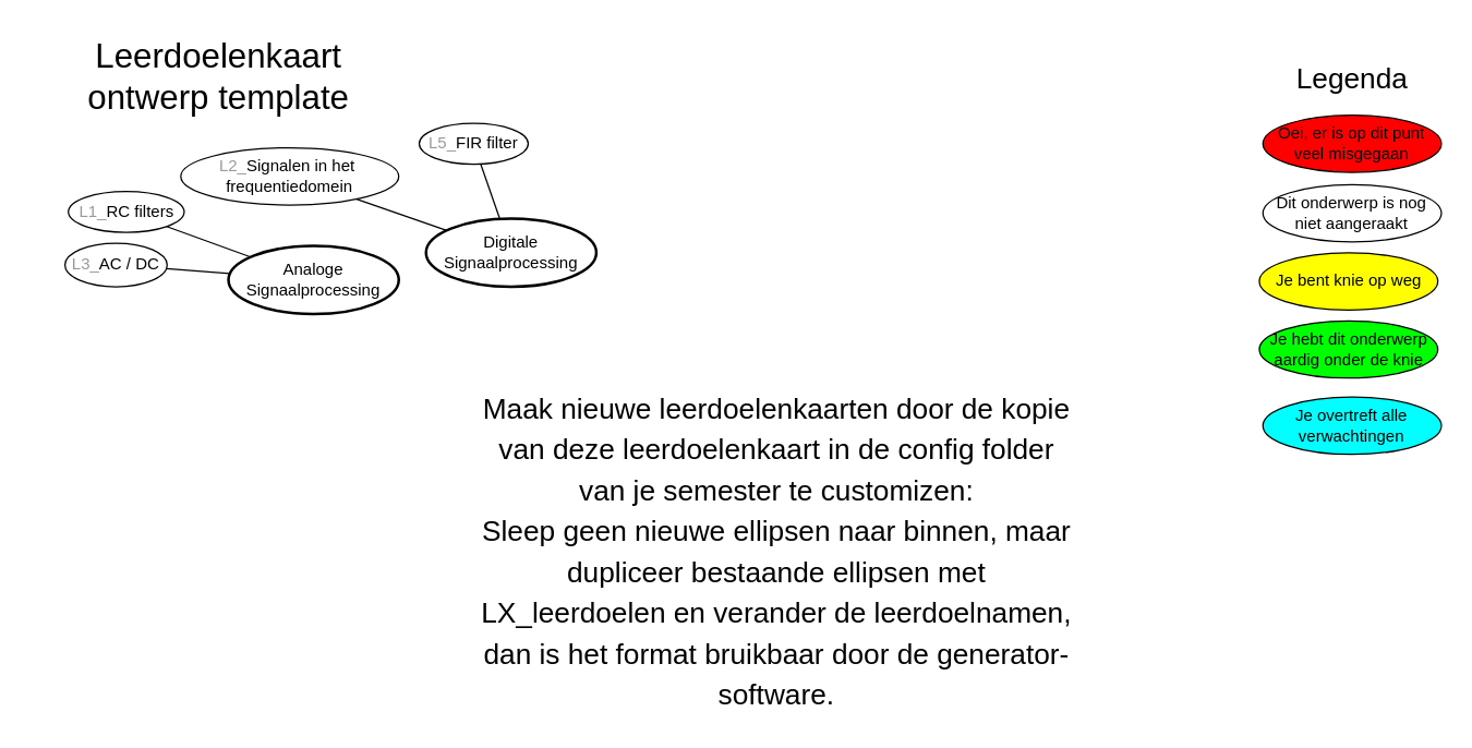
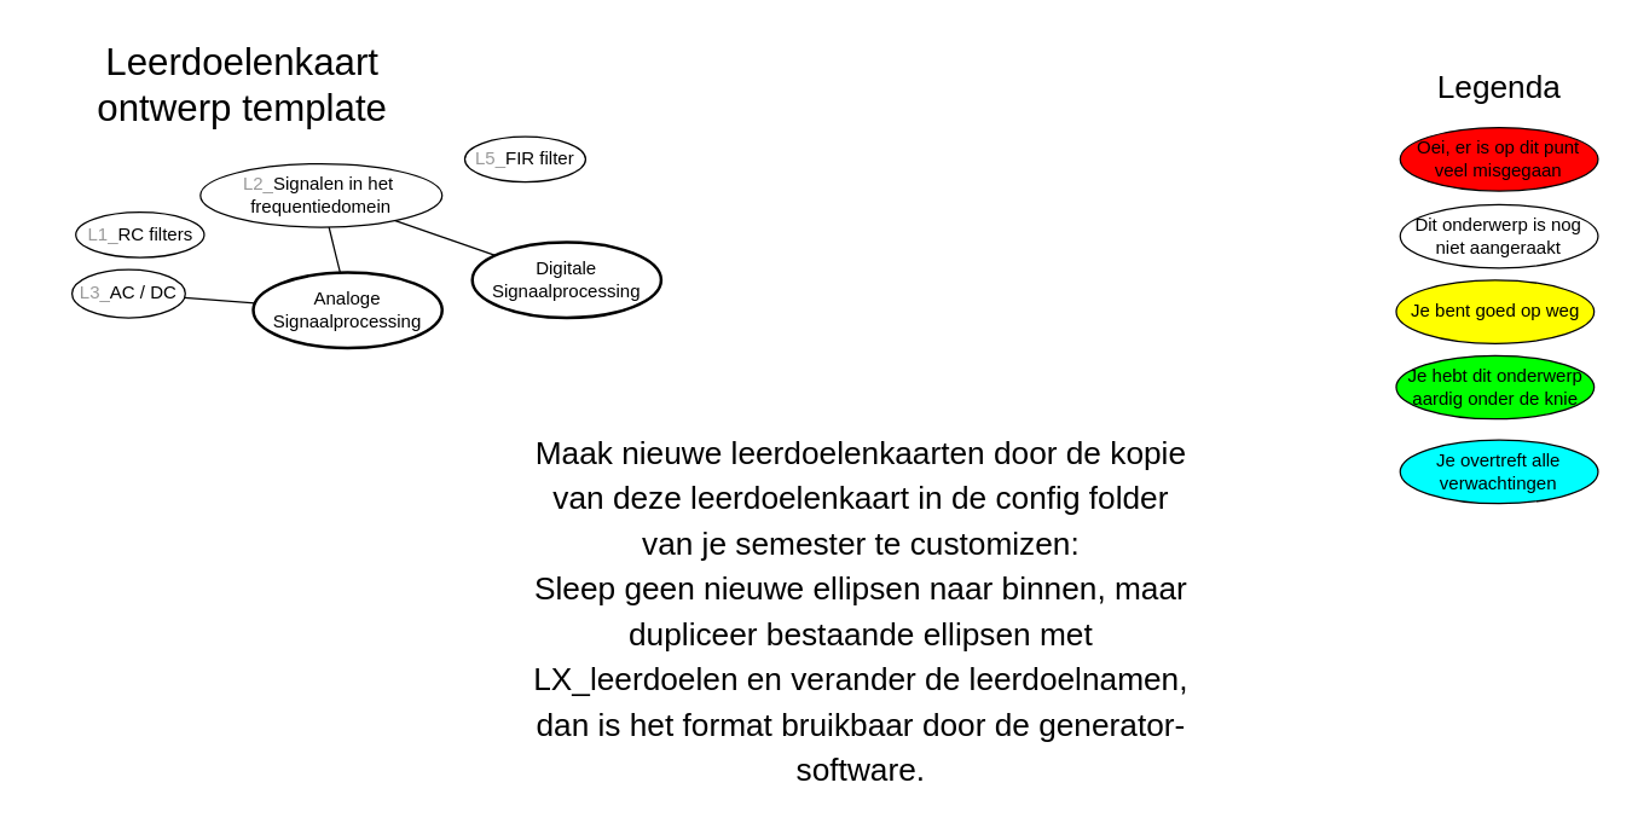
- <mxCell id="13" style="rounded=0;orthogonalLoop=1;jettySize=auto;html=1;endArrow=none;endFill=0;" parent="1" source="12" target="10" edge="1"><mxGeometry relative="1" as="geometry"><mxPoint x="270" y="156" as="sourcePoint" /><mxPoint x="337" y="179" as="targetPoint" /></mxGeometry></mxCell>
+ <mxCell id="5" style="rounded=0;orthogonalLoop=1;jettySize=auto;html=1;endArrow=none;endFill=0;" parent="1" source="6" target="7" edge="1"><mxGeometry relative="1" as="geometry"><Array as="points"><mxPoint x="222" y="170" /></Array></mxGeometry></mxCell>
- <mxCell id="8" style="rounded=0;orthogonalLoop=1;jettySize=auto;html=1;endArrow=none;endFill=0;" parent="1" source="2" target="7" edge="1"><mxGeometry relative="1" as="geometry"><mxPoint x="226" y="160" as="sourcePoint" /><mxPoint x="235" y="200" as="targetPoint" /></mxGeometry></mxCell>
- <mxCell id="16" value="Je bent knie op weg" style="ellipse;whiteSpace=wrap;html=1;fillColor=#FFFF00;" parent="1" vertex="1"><mxGeometry x="923.62" y="185" width="131" height="42" as="geometry" /></mxCell>
+ <mxCell id="16" value="Je bent goed op weg" style="ellipse;whiteSpace=wrap;html=1;fillColor=#FFFF00;" parent="1" vertex="1"><mxGeometry x="923.62" y="185" width="131" height="42" as="geometry" /></mxCell>
